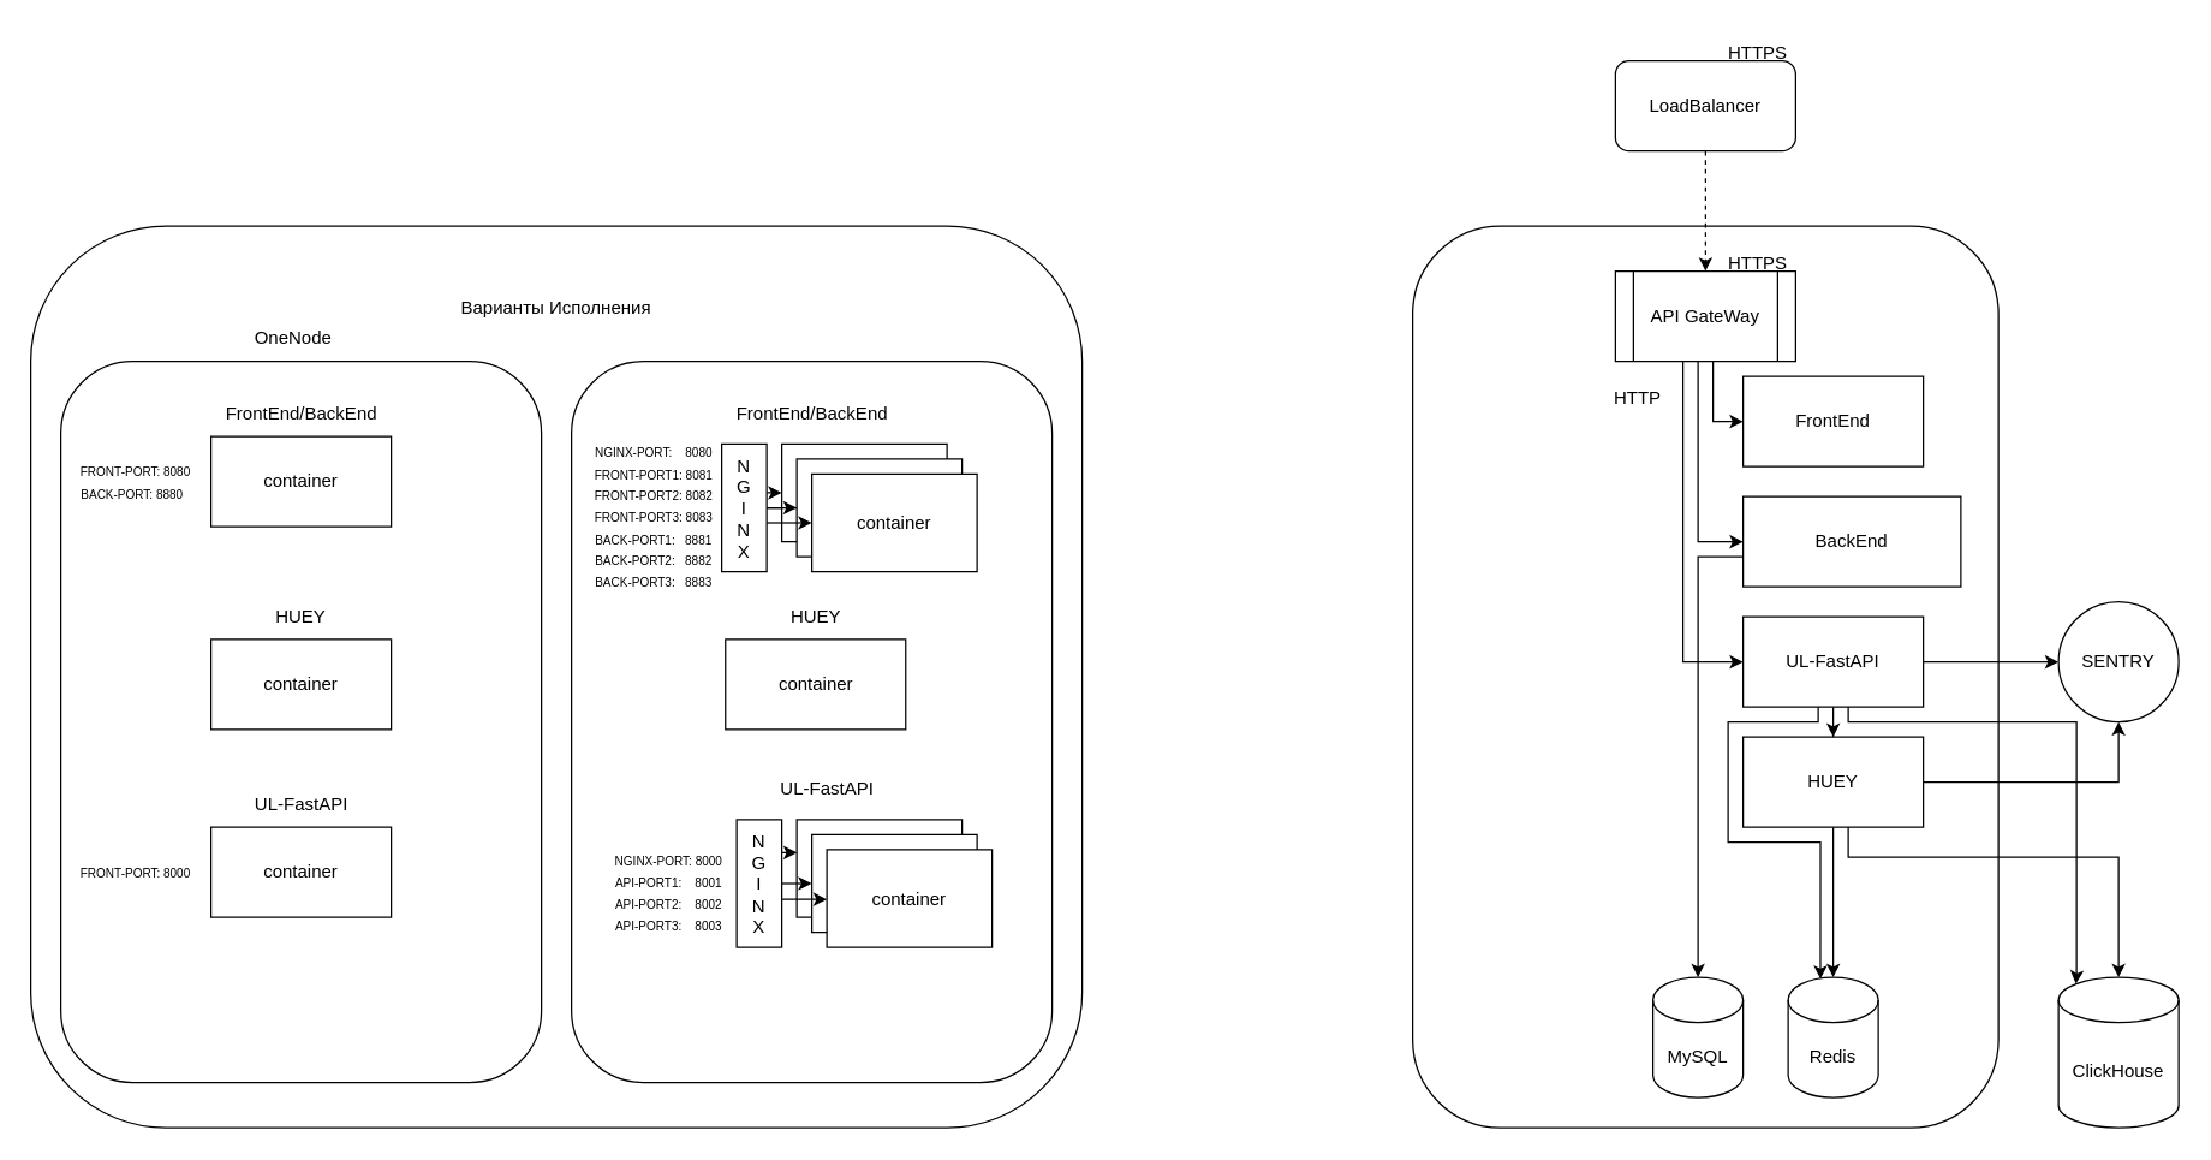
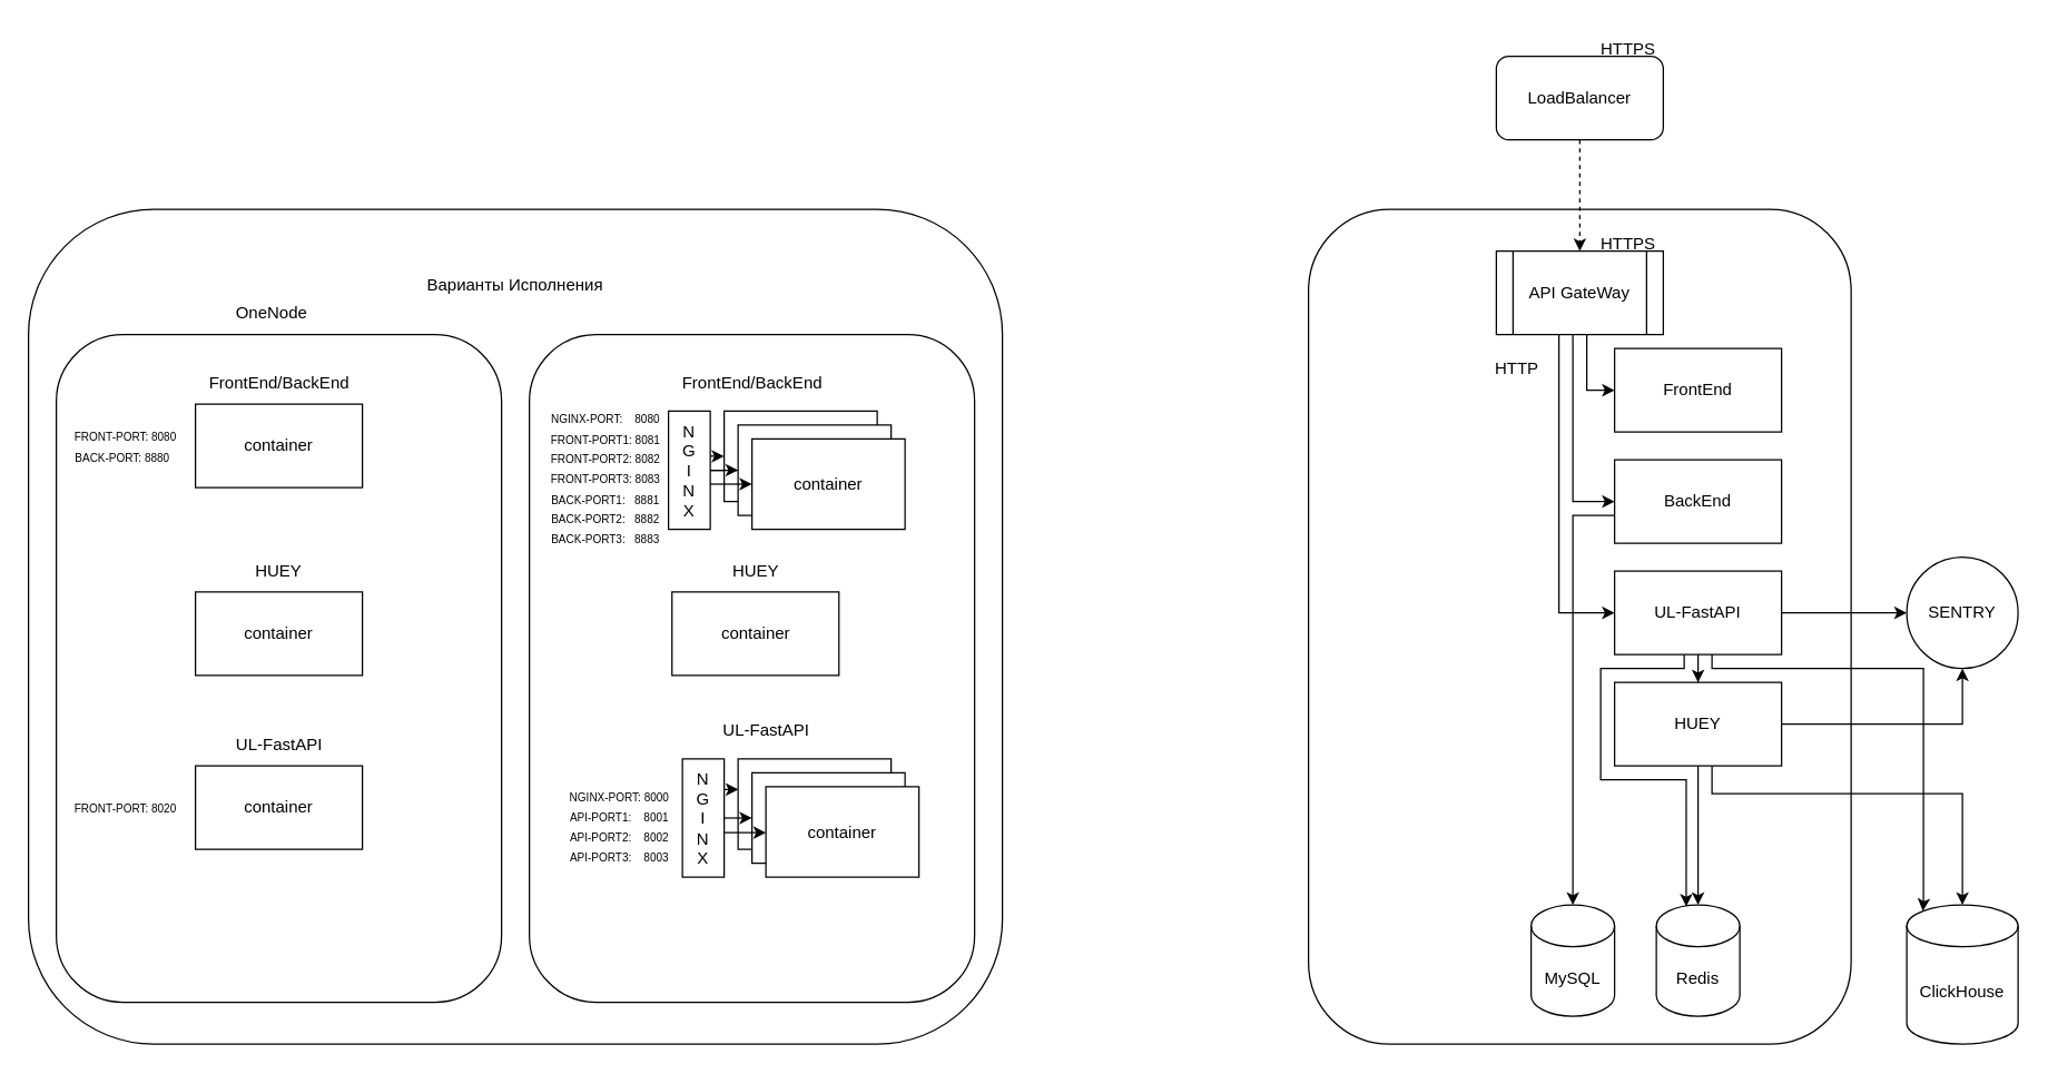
- <mxCell id="12" value="BackEnd" style="rounded=0;whiteSpace=wrap;html=1;" vertex="1" parent="1"><mxGeometry x="1160" y="330" width="145" height="60" as="geometry" /></mxCell>
+ <mxCell id="12" value="BackEnd" style="rounded=0;whiteSpace=wrap;html=1;" vertex="1" parent="1"><mxGeometry x="1160" y="330" width="120" height="60" as="geometry" /></mxCell>
- <mxCell id="52" value="&lt;font style=&quot;font-size: 8px;&quot;&gt;FRONT-PORT: 8000&lt;/font&gt;" style="text;html=1;align=center;verticalAlign=middle;whiteSpace=wrap;rounded=0;" vertex="1" parent="1"><mxGeometry x="50" y="550" width="80" height="60" as="geometry" /></mxCell>
+ <mxCell id="52" value="&lt;font style=&quot;font-size: 8px;&quot;&gt;FRONT-PORT: 8020&lt;/font&gt;" style="text;html=1;align=center;verticalAlign=middle;whiteSpace=wrap;rounded=0;" vertex="1" parent="1"><mxGeometry x="50" y="550" width="80" height="60" as="geometry" /></mxCell>
